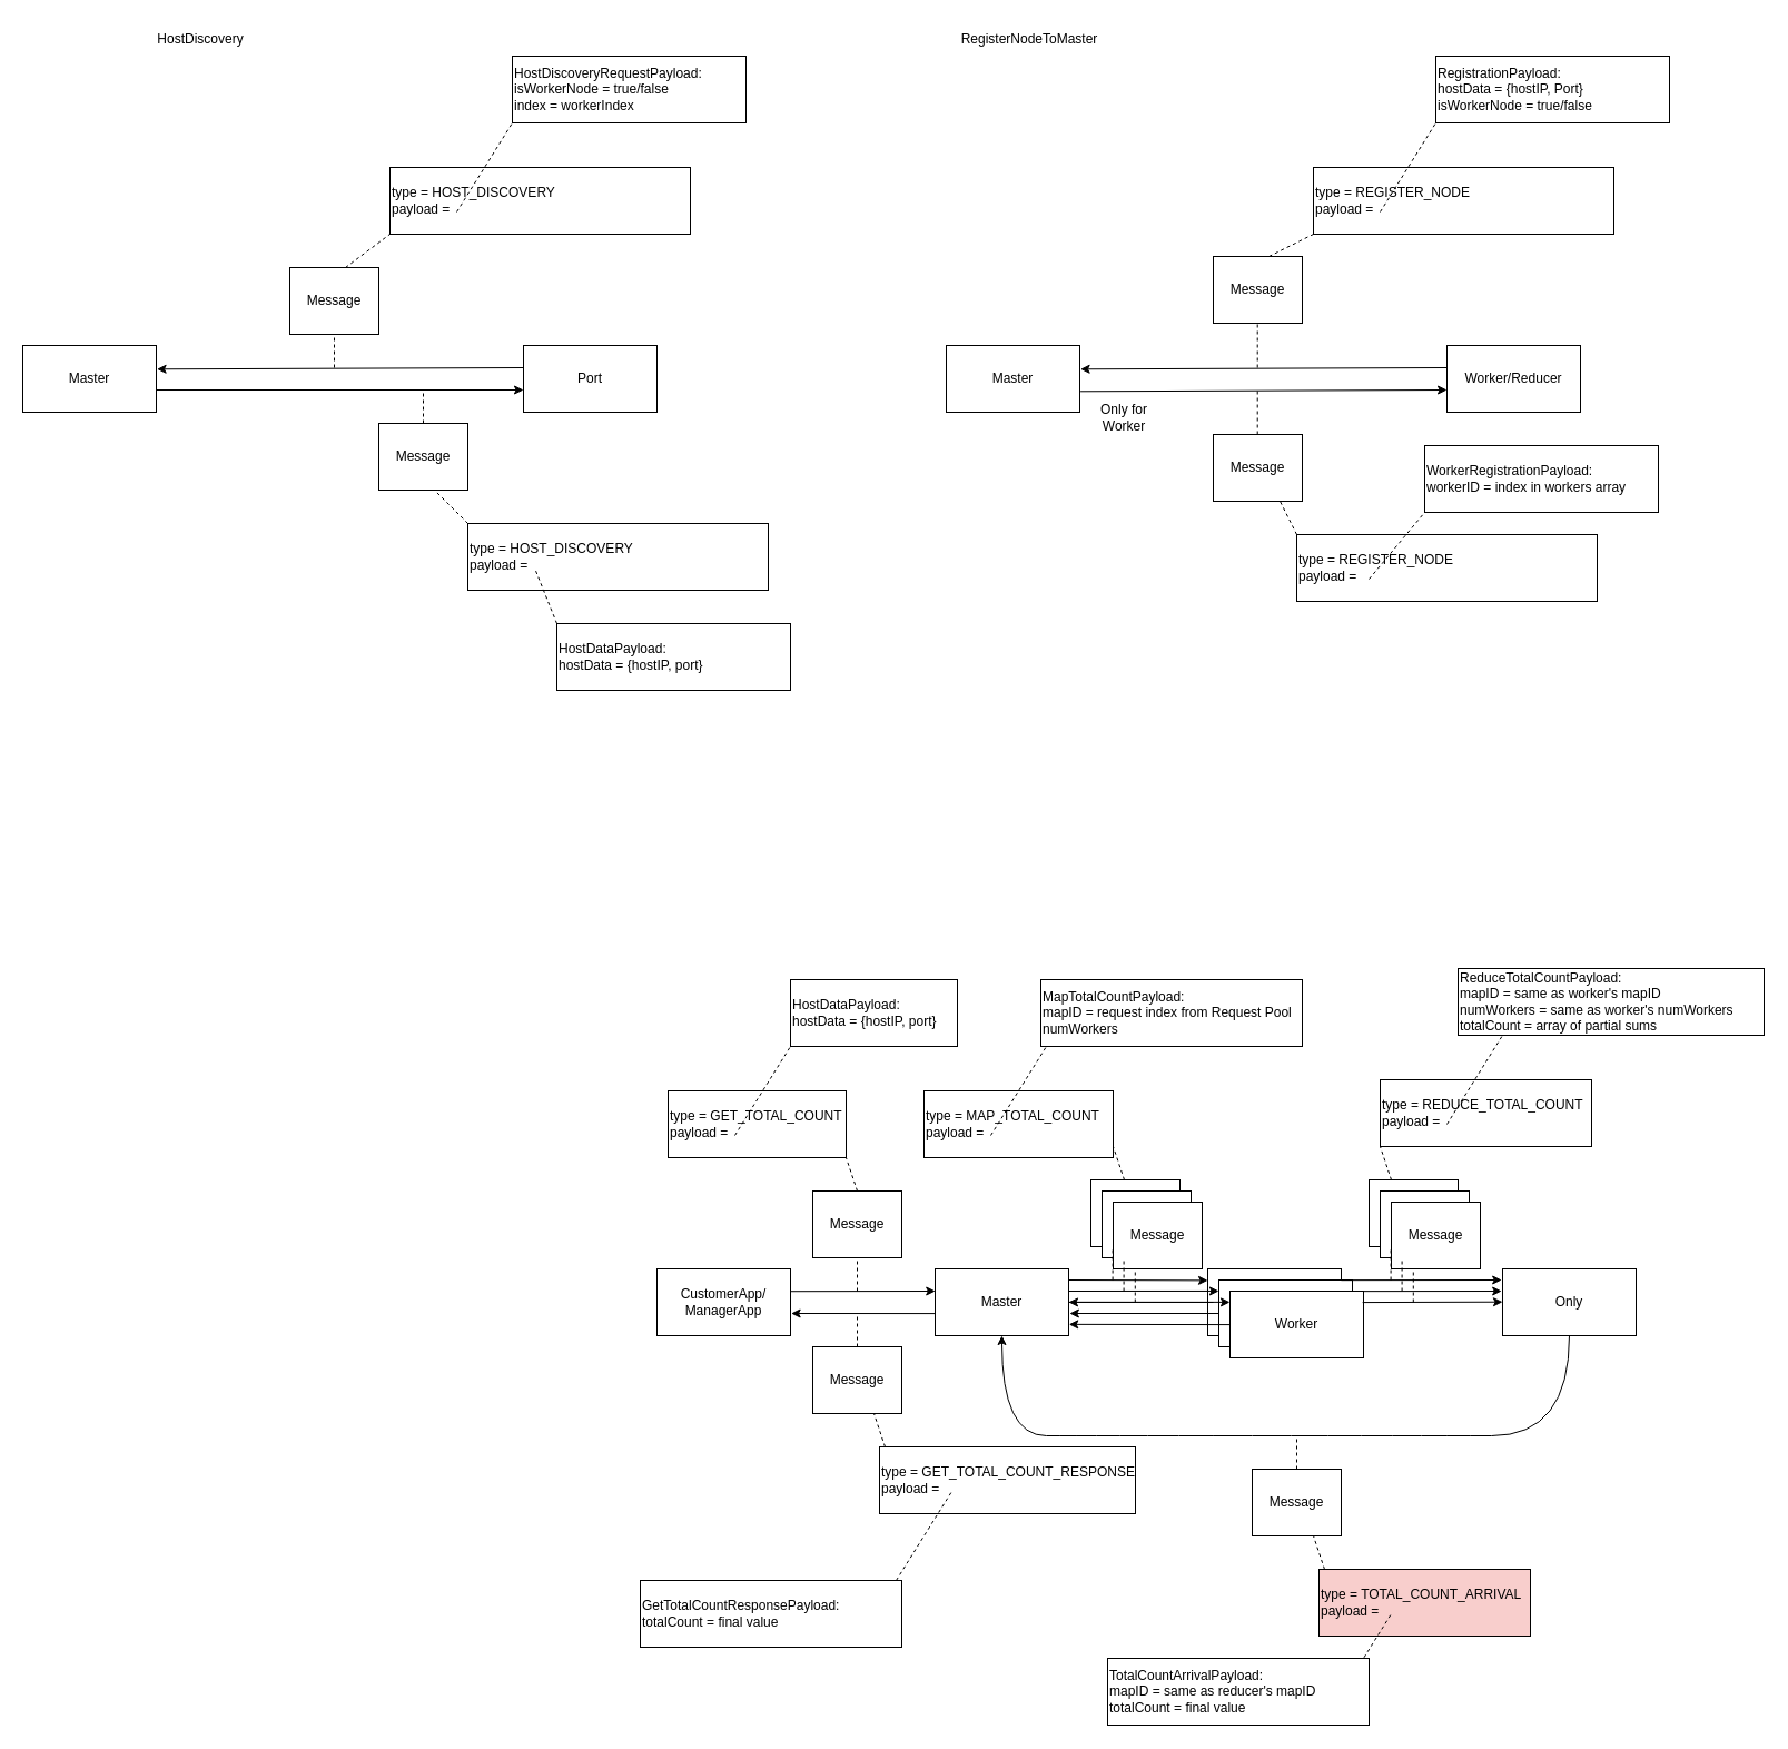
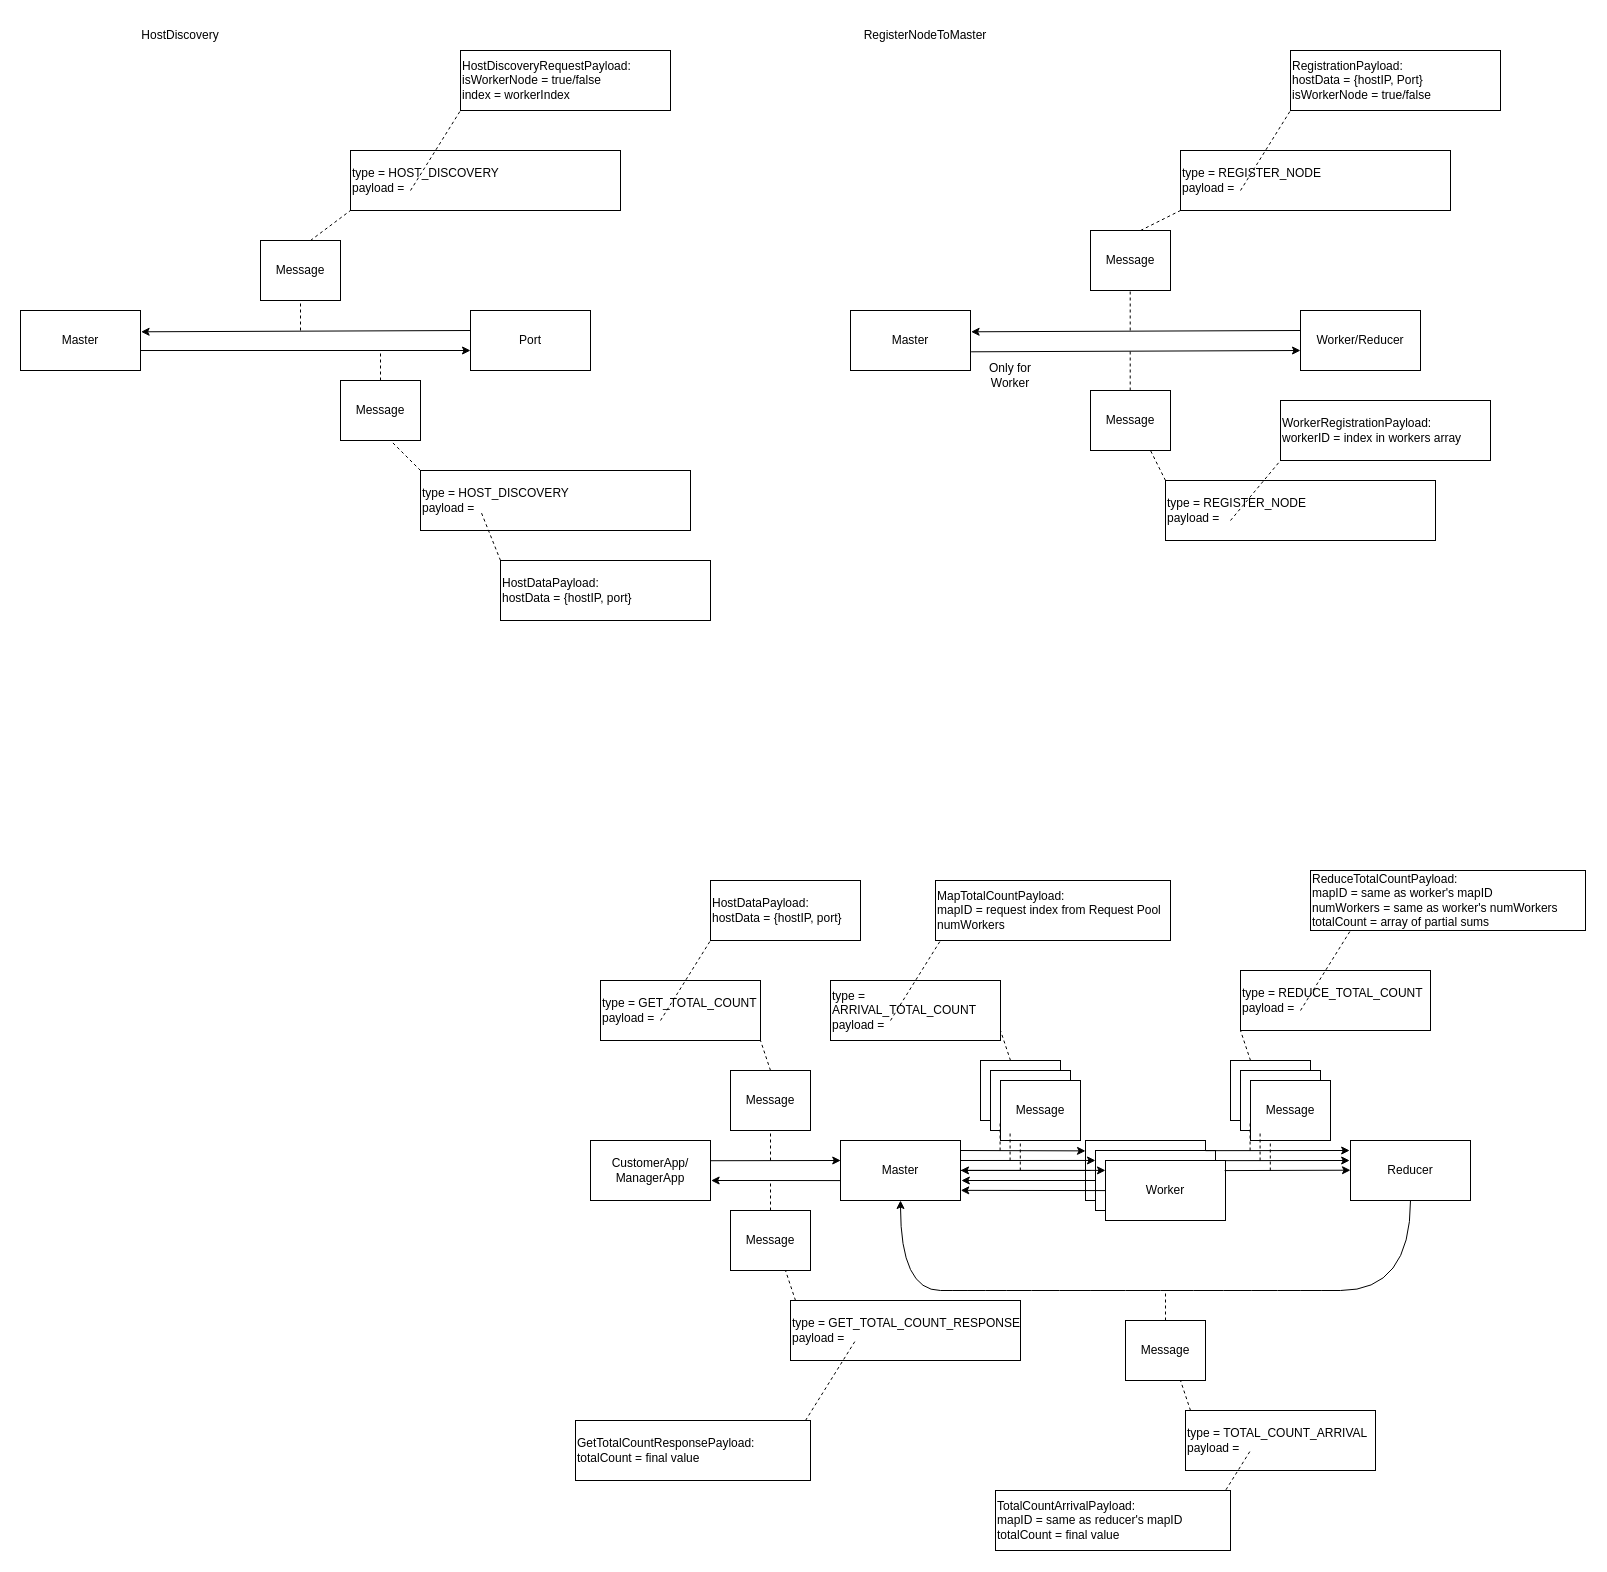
- <mxCell id="45" value="type = MAP_TOTAL_COUNT&lt;div&gt;payload =&amp;nbsp;&lt;/div&gt;" style="rounded=0;whiteSpace=wrap;html=1;align=left;" parent="1" vertex="1"><mxGeometry x="830" y="980" width="170" height="60" as="geometry" /></mxCell>
+ <mxCell id="45" value="type = ARRIVAL_TOTAL_COUNT&lt;div&gt;payload =&amp;nbsp;&lt;/div&gt;" style="rounded=0;whiteSpace=wrap;html=1;align=left;" parent="1" vertex="1"><mxGeometry x="830" y="980" width="170" height="60" as="geometry" /></mxCell>
- <mxCell id="4" value="Only" style="rounded=0;whiteSpace=wrap;html=1;" parent="1" vertex="1"><mxGeometry x="1350" y="1140" width="120" height="60" as="geometry" /></mxCell>
+ <mxCell id="4" value="Reducer" style="rounded=0;whiteSpace=wrap;html=1;" parent="1" vertex="1"><mxGeometry x="1350" y="1140" width="120" height="60" as="geometry" /></mxCell>
- <mxCell id="74" value="type = TOTAL_COUNT_ARRIVAL&lt;div&gt;payload =&amp;nbsp;&lt;/div&gt;" style="rounded=0;whiteSpace=wrap;html=1;align=left;fillColor=#f8cecc;" parent="1" vertex="1"><mxGeometry x="1185" y="1410" width="190" height="60" as="geometry" /></mxCell>
+ <mxCell id="74" value="type = TOTAL_COUNT_ARRIVAL&lt;div&gt;payload =&amp;nbsp;&lt;/div&gt;" style="rounded=0;whiteSpace=wrap;html=1;align=left;" parent="1" vertex="1"><mxGeometry x="1185" y="1410" width="190" height="60" as="geometry" /></mxCell>
